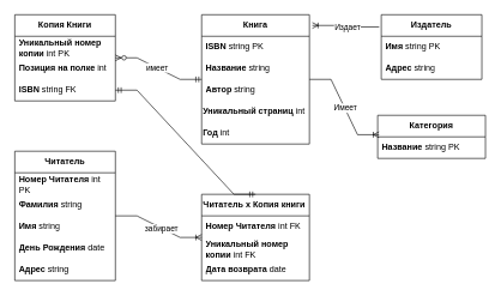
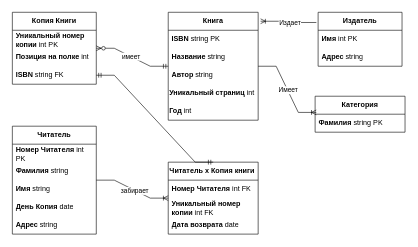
- <mxCell id="13" value="&lt;b&gt;Имя &lt;/b&gt;string PK" style="text;strokeColor=none;fillColor=none;align=left;verticalAlign=middle;spacingLeft=4;spacingRight=4;overflow=hidden;points=[[0,0.5],[1,0.5]];portConstraint=eastwest;rotatable=0;whiteSpace=wrap;html=1;" vertex="1" parent="12"><mxGeometry y="30" width="140" height="30" as="geometry" /></mxCell>
+ <mxCell id="13" value="&lt;b&gt;Имя &lt;/b&gt;int PK" style="text;strokeColor=none;fillColor=none;align=left;verticalAlign=middle;spacingLeft=4;spacingRight=4;overflow=hidden;points=[[0,0.5],[1,0.5]];portConstraint=eastwest;rotatable=0;whiteSpace=wrap;html=1;" vertex="1" parent="12"><mxGeometry y="30" width="140" height="30" as="geometry" /></mxCell>
- <mxCell id="22" value="&lt;b&gt;Название&lt;/b&gt; string PK" style="text;strokeColor=none;fillColor=none;align=left;verticalAlign=middle;spacingLeft=4;spacingRight=4;overflow=hidden;points=[[0,0.5],[1,0.5]];portConstraint=eastwest;rotatable=0;whiteSpace=wrap;html=1;" vertex="1" parent="21"><mxGeometry y="30" width="150" height="30" as="geometry" /></mxCell>
+ <mxCell id="22" value="&lt;b&gt;Фамилия&lt;/b&gt; string PK" style="text;strokeColor=none;fillColor=none;align=left;verticalAlign=middle;spacingLeft=4;spacingRight=4;overflow=hidden;points=[[0,0.5],[1,0.5]];portConstraint=eastwest;rotatable=0;whiteSpace=wrap;html=1;" vertex="1" parent="21"><mxGeometry y="30" width="150" height="30" as="geometry" /></mxCell>
- <mxCell id="19" value="&lt;b&gt;День Рождения&lt;/b&gt; date" style="text;strokeColor=none;fillColor=none;align=left;verticalAlign=middle;spacingLeft=4;spacingRight=4;overflow=hidden;points=[[0,0.5],[1,0.5]];portConstraint=eastwest;rotatable=0;whiteSpace=wrap;html=1;" vertex="1" parent="15"><mxGeometry y="120" width="140" height="30" as="geometry" /></mxCell>
+ <mxCell id="19" value="&lt;b&gt;День Копия&lt;/b&gt; date" style="text;strokeColor=none;fillColor=none;align=left;verticalAlign=middle;spacingLeft=4;spacingRight=4;overflow=hidden;points=[[0,0.5],[1,0.5]];portConstraint=eastwest;rotatable=0;whiteSpace=wrap;html=1;" vertex="1" parent="15"><mxGeometry y="120" width="140" height="30" as="geometry" /></mxCell>
